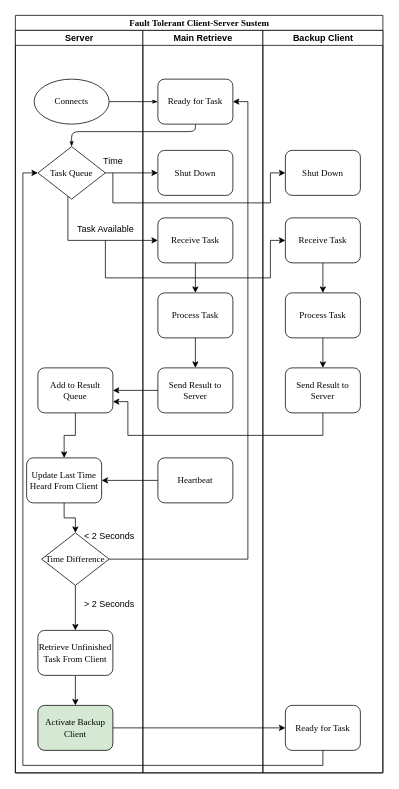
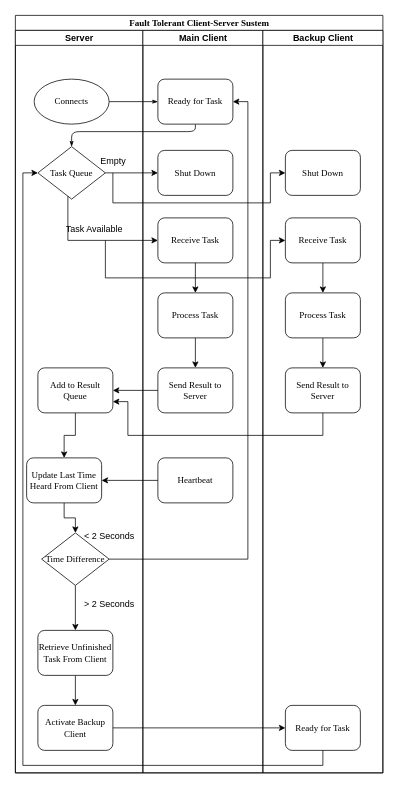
- <mxCell id="15" value="Main Retrieve" style="swimlane;html=1;startSize=20;" parent="2" vertex="1"><mxGeometry x="170" y="20" width="160" height="990" as="geometry" /></mxCell>
+ <mxCell id="15" value="Main Client" style="swimlane;html=1;startSize=20;" parent="2" vertex="1"><mxGeometry x="170" y="20" width="160" height="990" as="geometry" /></mxCell>
- <mxCell id="33" value="Time" style="text;html=1;align=center;verticalAlign=middle;resizable=0;points=[];autosize=1;strokeColor=none;fillColor=none;" vertex="1" parent="1"><mxGeometry x="120" y="200" width="60" height="30" as="geometry" /></mxCell>
+ <mxCell id="33" value="Empty" style="text;html=1;align=center;verticalAlign=middle;resizable=0;points=[];autosize=1;strokeColor=none;fillColor=none;" vertex="1" parent="1"><mxGeometry x="120" y="200" width="60" height="30" as="geometry" /></mxCell>
- <mxCell id="31" value="Task Available&lt;br&gt;" style="text;html=1;align=center;verticalAlign=middle;resizable=0;points=[];autosize=1;strokeColor=none;fillColor=none;" vertex="1" parent="1"><mxGeometry x="90" y="290" width="100" height="30" as="geometry" /></mxCell>
+ <mxCell id="31" value="Task Available&lt;br&gt;" style="text;html=1;align=center;verticalAlign=middle;resizable=0;points=[];autosize=1;strokeColor=none;fillColor=none;" vertex="1" parent="1"><mxGeometry x="75" y="290" width="100" height="30" as="geometry" /></mxCell>
- <mxCell id="8" value="&lt;font style=&quot;font-size: 12px;&quot;&gt;Activate Backup Client&lt;/font&gt;" style="rounded=1;whiteSpace=wrap;html=1;shadow=0;labelBackgroundColor=none;strokeWidth=1;fontFamily=Verdana;fontSize=8;align=center;fillColor=#d5e8d4;" vertex="1" parent="3"><mxGeometry x="30" y="900" width="100" height="60" as="geometry" /></mxCell>
+ <mxCell id="8" value="&lt;font style=&quot;font-size: 12px;&quot;&gt;Activate Backup Client&lt;/font&gt;" style="rounded=1;whiteSpace=wrap;html=1;shadow=0;labelBackgroundColor=none;strokeWidth=1;fontFamily=Verdana;fontSize=8;align=center;" vertex="1" parent="3"><mxGeometry x="30" y="900" width="100" height="60" as="geometry" /></mxCell>
